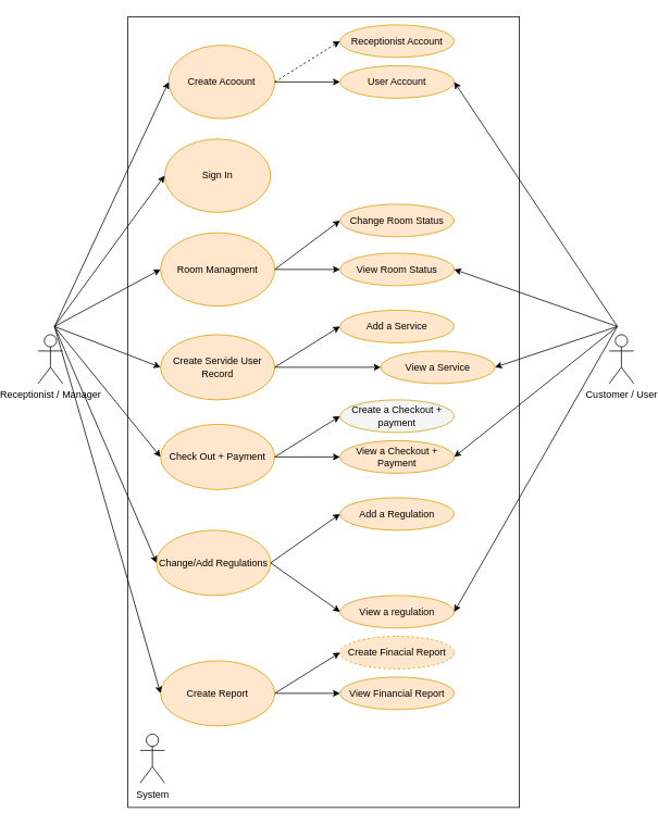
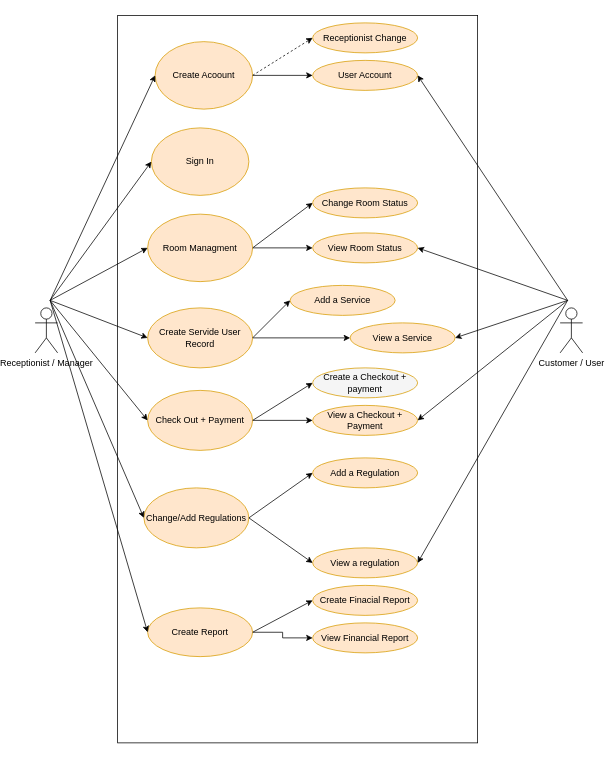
- <mxCell id="17" value="Receptionist Account" style="ellipse;whiteSpace=wrap;html=1;fillColor=#ffe6cc;strokeColor=#d79b00;" vertex="1" parent="1"><mxGeometry x="390" y="30" width="140" height="40" as="geometry" /></mxCell>
+ <mxCell id="17" value="Receptionist Change" style="ellipse;whiteSpace=wrap;html=1;fillColor=#ffe6cc;strokeColor=#d79b00;" vertex="1" parent="1"><mxGeometry x="390" y="30" width="140" height="40" as="geometry" /></mxCell>
- <mxCell id="24" value="Add a Service" style="ellipse;whiteSpace=wrap;html=1;fillColor=#ffe6cc;strokeColor=#d79b00;" vertex="1" parent="1"><mxGeometry x="390" y="380" width="140" height="40" as="geometry" /></mxCell>
+ <mxCell id="24" value="Add a Service" style="ellipse;whiteSpace=wrap;html=1;fillColor=#ffe6cc;strokeColor=#d79b00;" vertex="1" parent="1"><mxGeometry x="360" y="380" width="140" height="40" as="geometry" /></mxCell>
- <mxCell id="30" value="Create Finacial Report" style="ellipse;whiteSpace=wrap;html=1;fillColor=#ffe6cc;strokeColor=#d79b00;dashed=1;" vertex="1" parent="1"><mxGeometry x="390" y="780" width="140" height="40" as="geometry" /></mxCell>
+ <mxCell id="30" value="Create Finacial Report" style="ellipse;whiteSpace=wrap;html=1;fillColor=#ffe6cc;strokeColor=#d79b00;" vertex="1" parent="1"><mxGeometry x="390" y="780" width="140" height="40" as="geometry" /></mxCell>
- <mxCell id="21" value="Create Report" style="ellipse;whiteSpace=wrap;html=1;fillColor=#ffe6cc;strokeColor=#d79b00;" vertex="1" parent="1"><mxGeometry x="170" y="810" width="140" height="80" as="geometry" /></mxCell>
+ <mxCell id="21" value="Create Report" style="ellipse;whiteSpace=wrap;html=1;fillColor=#ffe6cc;strokeColor=#d79b00;" vertex="1" parent="1"><mxGeometry x="170" y="810" width="140" height="65" as="geometry" /></mxCell>
- <mxCell id="14" value="System&lt;br&gt;" style="shape=umlActor;verticalLabelPosition=bottom;verticalAlign=top;html=1;" parent="1" vertex="1"><mxGeometry x="145" y="900" width="30" height="60" as="geometry" /></mxCell>
